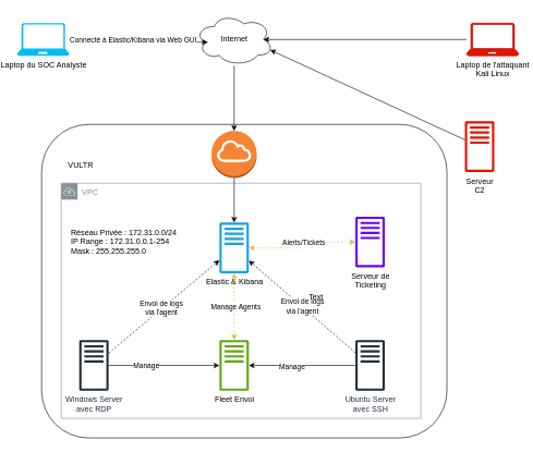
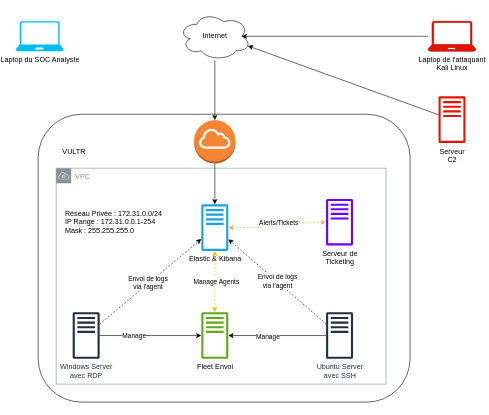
- <mxCell id="30" style="rounded=0;orthogonalLoop=1;jettySize=auto;html=1;entryX=0.16;entryY=0.55;entryDx=0;entryDy=0;entryPerimeter=0;edgeStyle=orthogonalEdgeStyle;" edge="1" parent="1" source="29" target="27"><mxGeometry relative="1" as="geometry" /></mxCell>
- <mxCell id="31" value="Connecté à Elastic/Kibana via Web GUI" style="edgeLabel;html=1;align=center;verticalAlign=middle;resizable=0;points=[];" vertex="1" connectable="0" parent="30"><mxGeometry x="-0.42" y="2" relative="1" as="geometry"><mxPoint x="35" y="2" as="offset" /></mxGeometry></mxCell>
- <mxCell id="21" value="&lt;div&gt;&lt;font color=&quot;#000000&quot;&gt;Serveur&lt;/font&gt;&lt;/div&gt;&lt;div&gt;&lt;font color=&quot;#000000&quot;&gt;C2&lt;br&gt;&lt;/font&gt;&lt;/div&gt;" style="sketch=0;outlineConnect=0;fontColor=#ffffff;fillColor=#e51400;strokeColor=#B20000;dashed=0;verticalLabelPosition=bottom;verticalAlign=top;align=center;html=1;fontSize=12;fontStyle=0;aspect=fixed;pointerEvents=1;shape=mxgraph.aws4.traditional_server;" vertex="1" parent="1"><mxGeometry x="705.5" y="185" width="45" height="78" as="geometry" /></mxCell>
+ <mxCell id="21" value="&lt;div&gt;&lt;font color=&quot;#000000&quot;&gt;Serveur&lt;/font&gt;&lt;/div&gt;&lt;div&gt;&lt;font color=&quot;#000000&quot;&gt;C2&lt;br&gt;&lt;/font&gt;&lt;/div&gt;" style="sketch=0;outlineConnect=0;fontColor=#ffffff;fillColor=#e51400;strokeColor=#B20000;dashed=0;verticalLabelPosition=bottom;verticalAlign=top;align=center;html=1;fontSize=12;fontStyle=0;aspect=fixed;pointerEvents=1;shape=mxgraph.aws4.traditional_server;" vertex="1" parent="1"><mxGeometry x="725.5" y="160" width="45" height="78" as="geometry" /></mxCell>
- <mxCell id="23" value="Text" style="text;html=1;align=center;verticalAlign=middle;whiteSpace=wrap;rounded=0;" vertex="1" parent="1"><mxGeometry x="448" y="440" width="60" height="30" as="geometry" /></mxCell>
